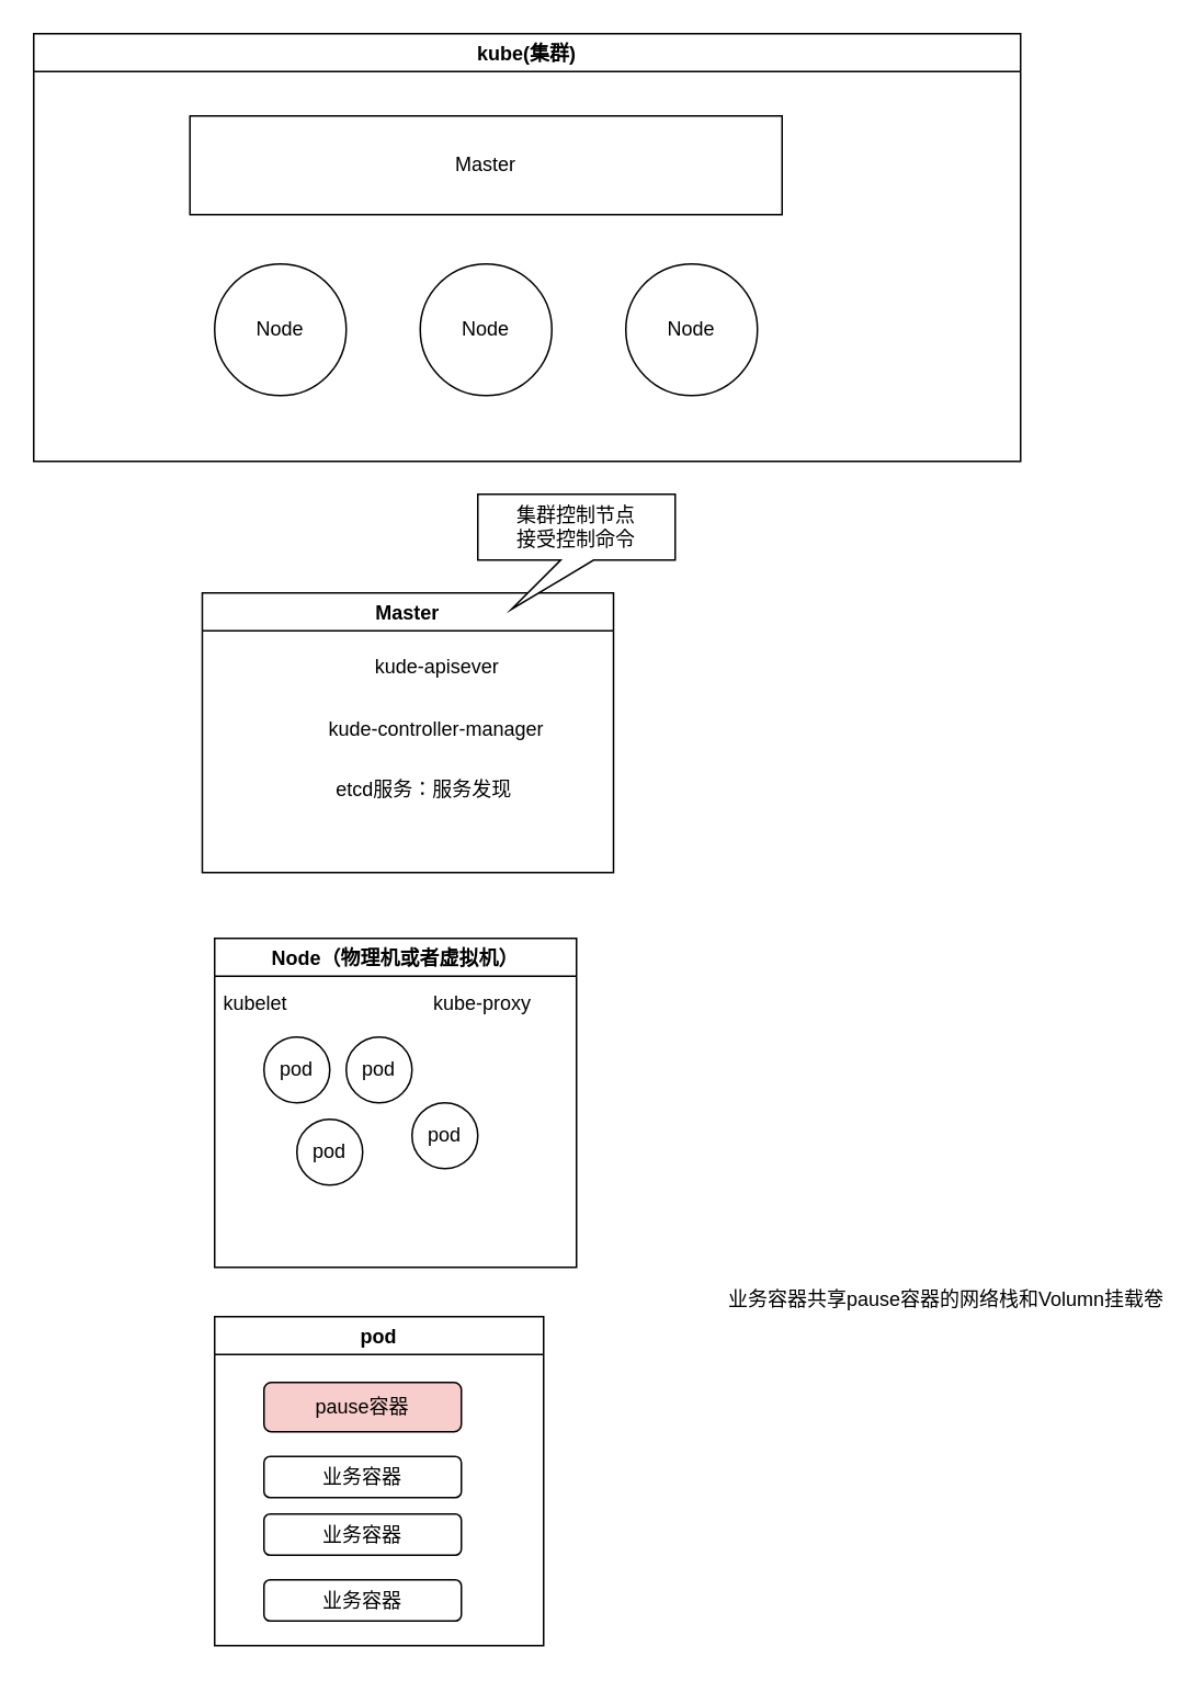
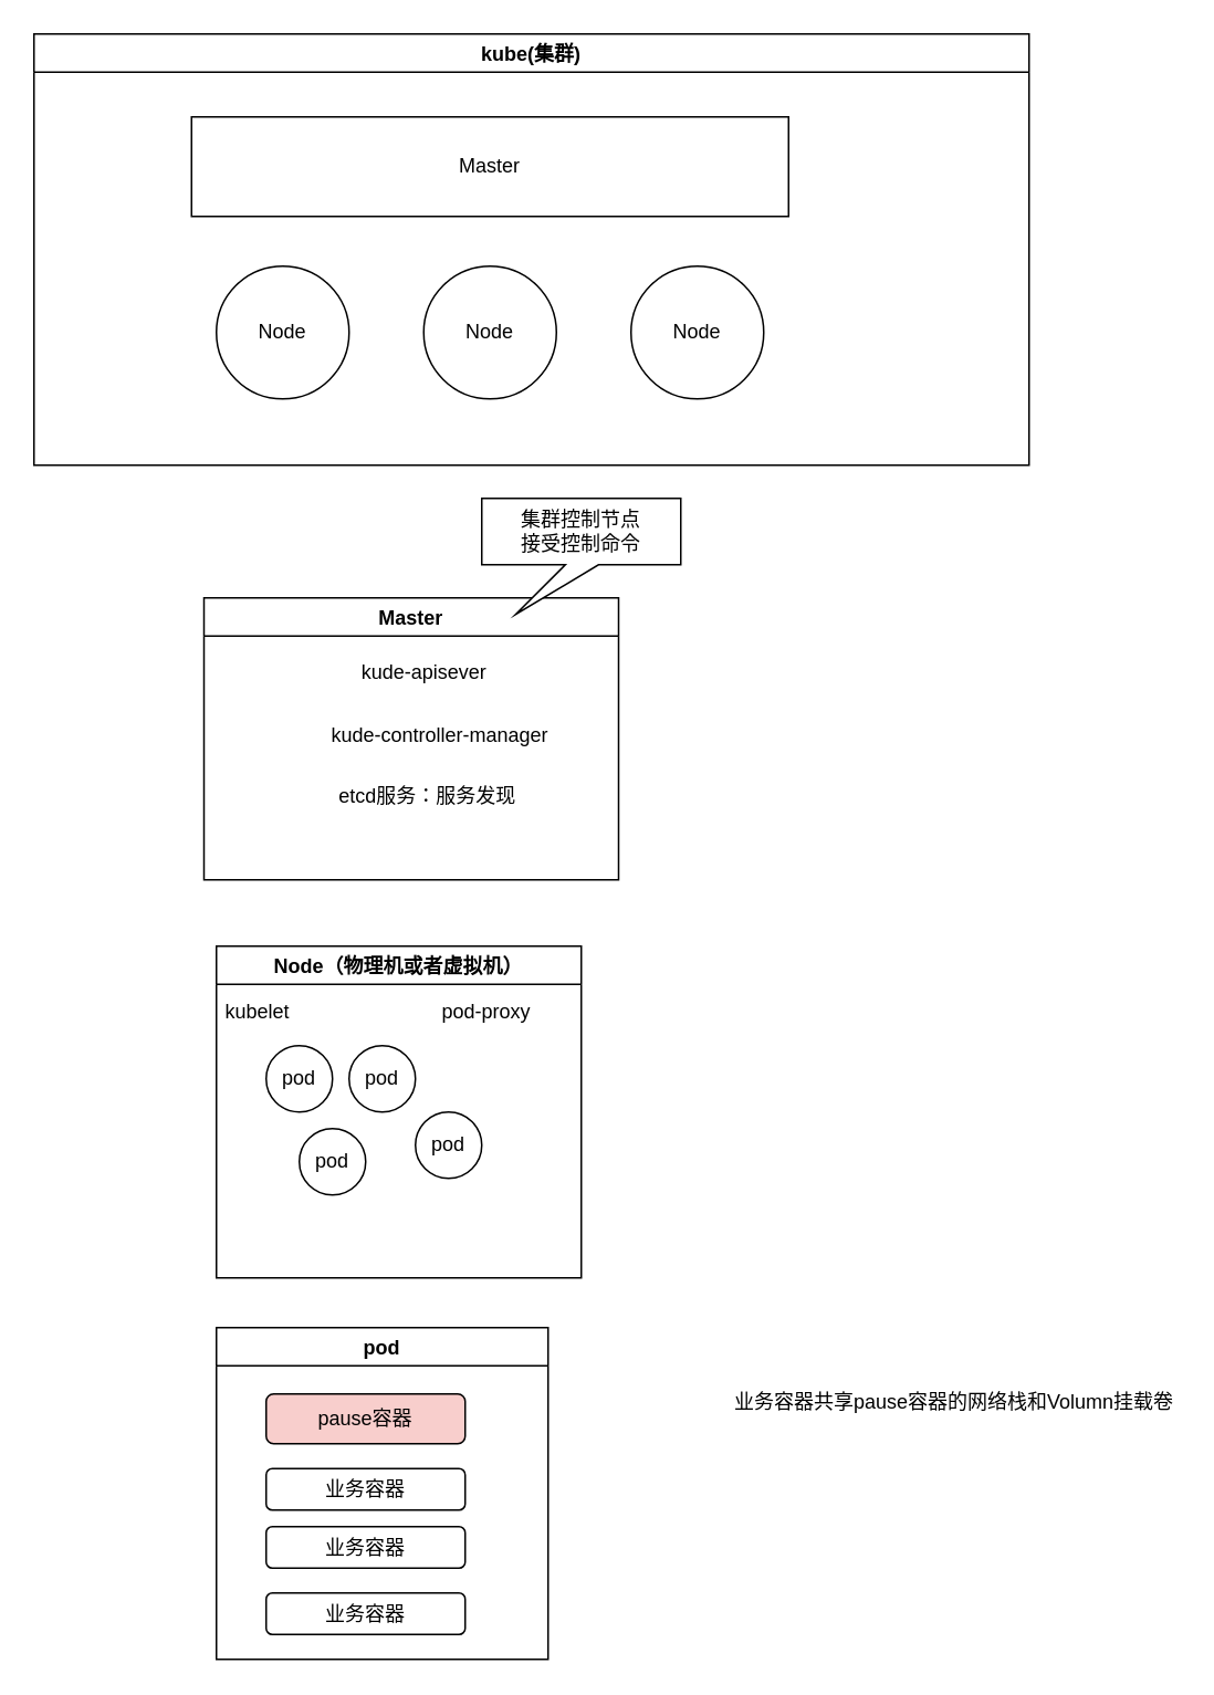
- <mxCell id="8" value="kude-apisever" style="text;html=1;strokeColor=none;fillColor=none;align=center;verticalAlign=middle;whiteSpace=wrap;rounded=0;" vertex="1" parent="7"><mxGeometry x="95" y="30" width="95" height="30" as="geometry" /></mxCell>
+ <mxCell id="8" value="kude-apisever" style="text;html=1;strokeColor=none;fillColor=none;align=center;verticalAlign=middle;whiteSpace=wrap;rounded=0;" vertex="1" parent="7"><mxGeometry x="85" y="30" width="95" height="30" as="geometry" /></mxCell>
- <mxCell id="18" value="kube-proxy" style="text;html=1;strokeColor=none;fillColor=none;align=center;verticalAlign=middle;whiteSpace=wrap;rounded=0;" vertex="1" parent="12"><mxGeometry x="120" y="30" width="86" height="20" as="geometry" /></mxCell>
+ <mxCell id="18" value="pod-proxy" style="text;html=1;strokeColor=none;fillColor=none;align=center;verticalAlign=middle;whiteSpace=wrap;rounded=0;" vertex="1" parent="12"><mxGeometry x="120" y="30" width="86" height="20" as="geometry" /></mxCell>
- <mxCell id="24" value="业务容器共享pause容器的网络栈和Volumn挂载卷" style="text;html=1;strokeColor=none;fillColor=none;align=center;verticalAlign=middle;whiteSpace=wrap;rounded=0;" vertex="1" parent="1"><mxGeometry x="440" y="775" width="270" height="30" as="geometry" /></mxCell>
+ <mxCell id="24" value="业务容器共享pause容器的网络栈和Volumn挂载卷" style="text;html=1;strokeColor=none;fillColor=none;align=center;verticalAlign=middle;whiteSpace=wrap;rounded=0;" vertex="1" parent="1"><mxGeometry x="440" y="830" width="270" height="30" as="geometry" /></mxCell>
